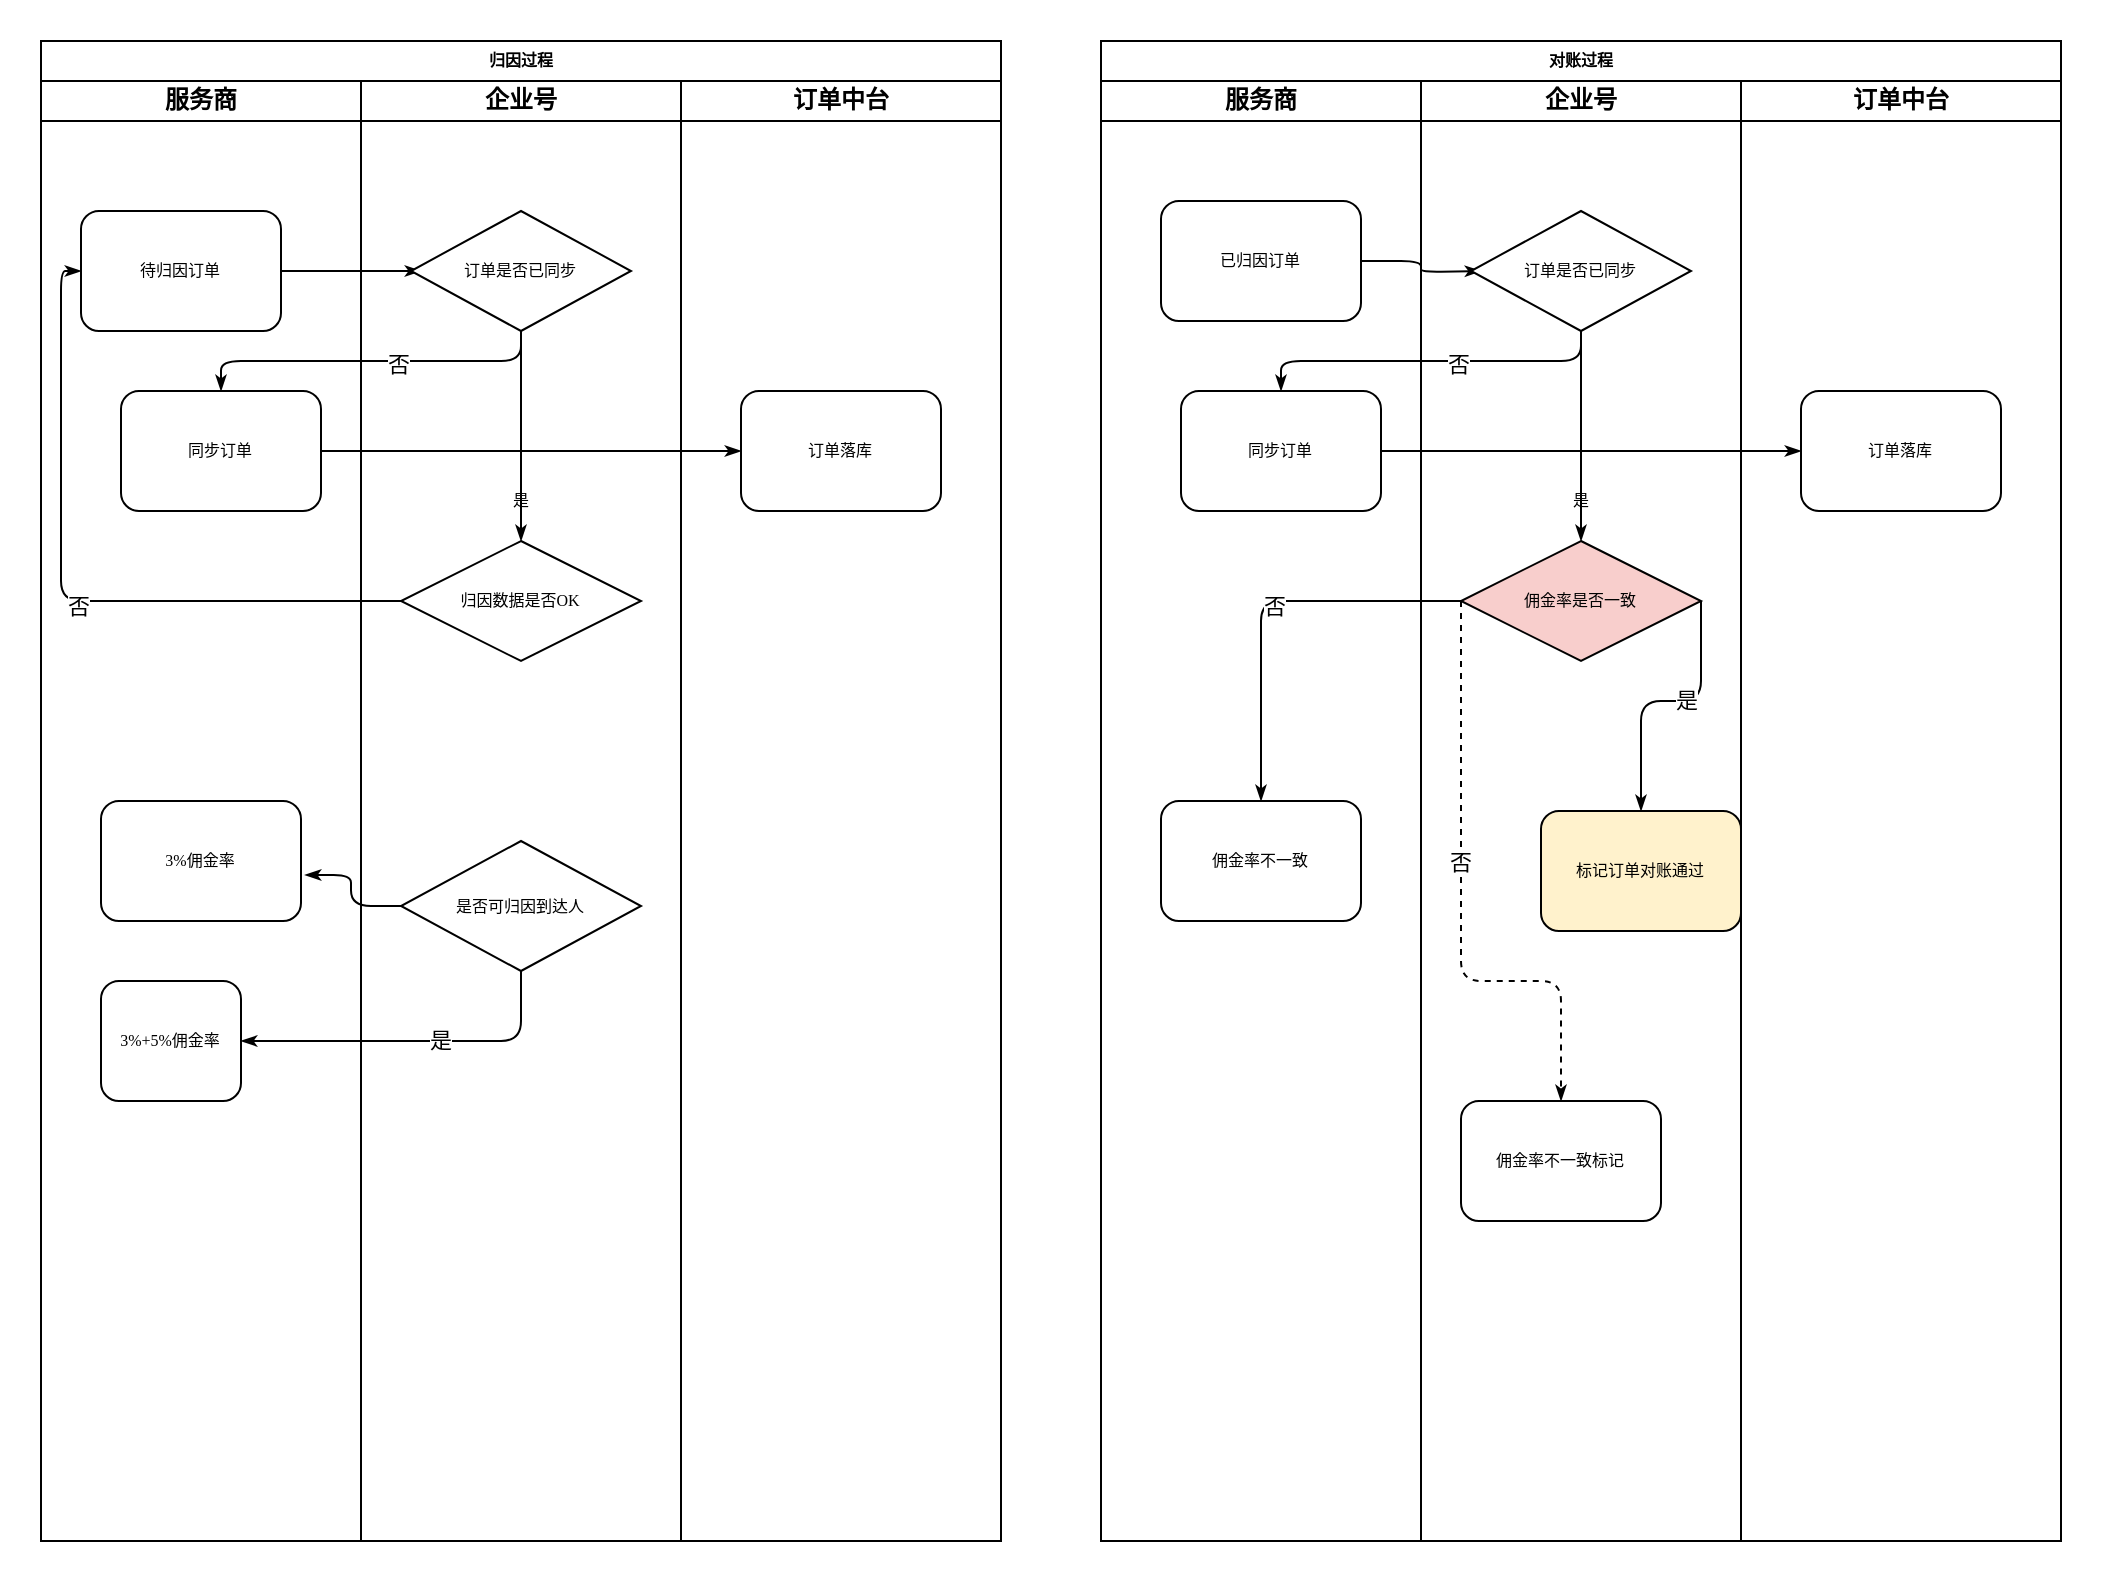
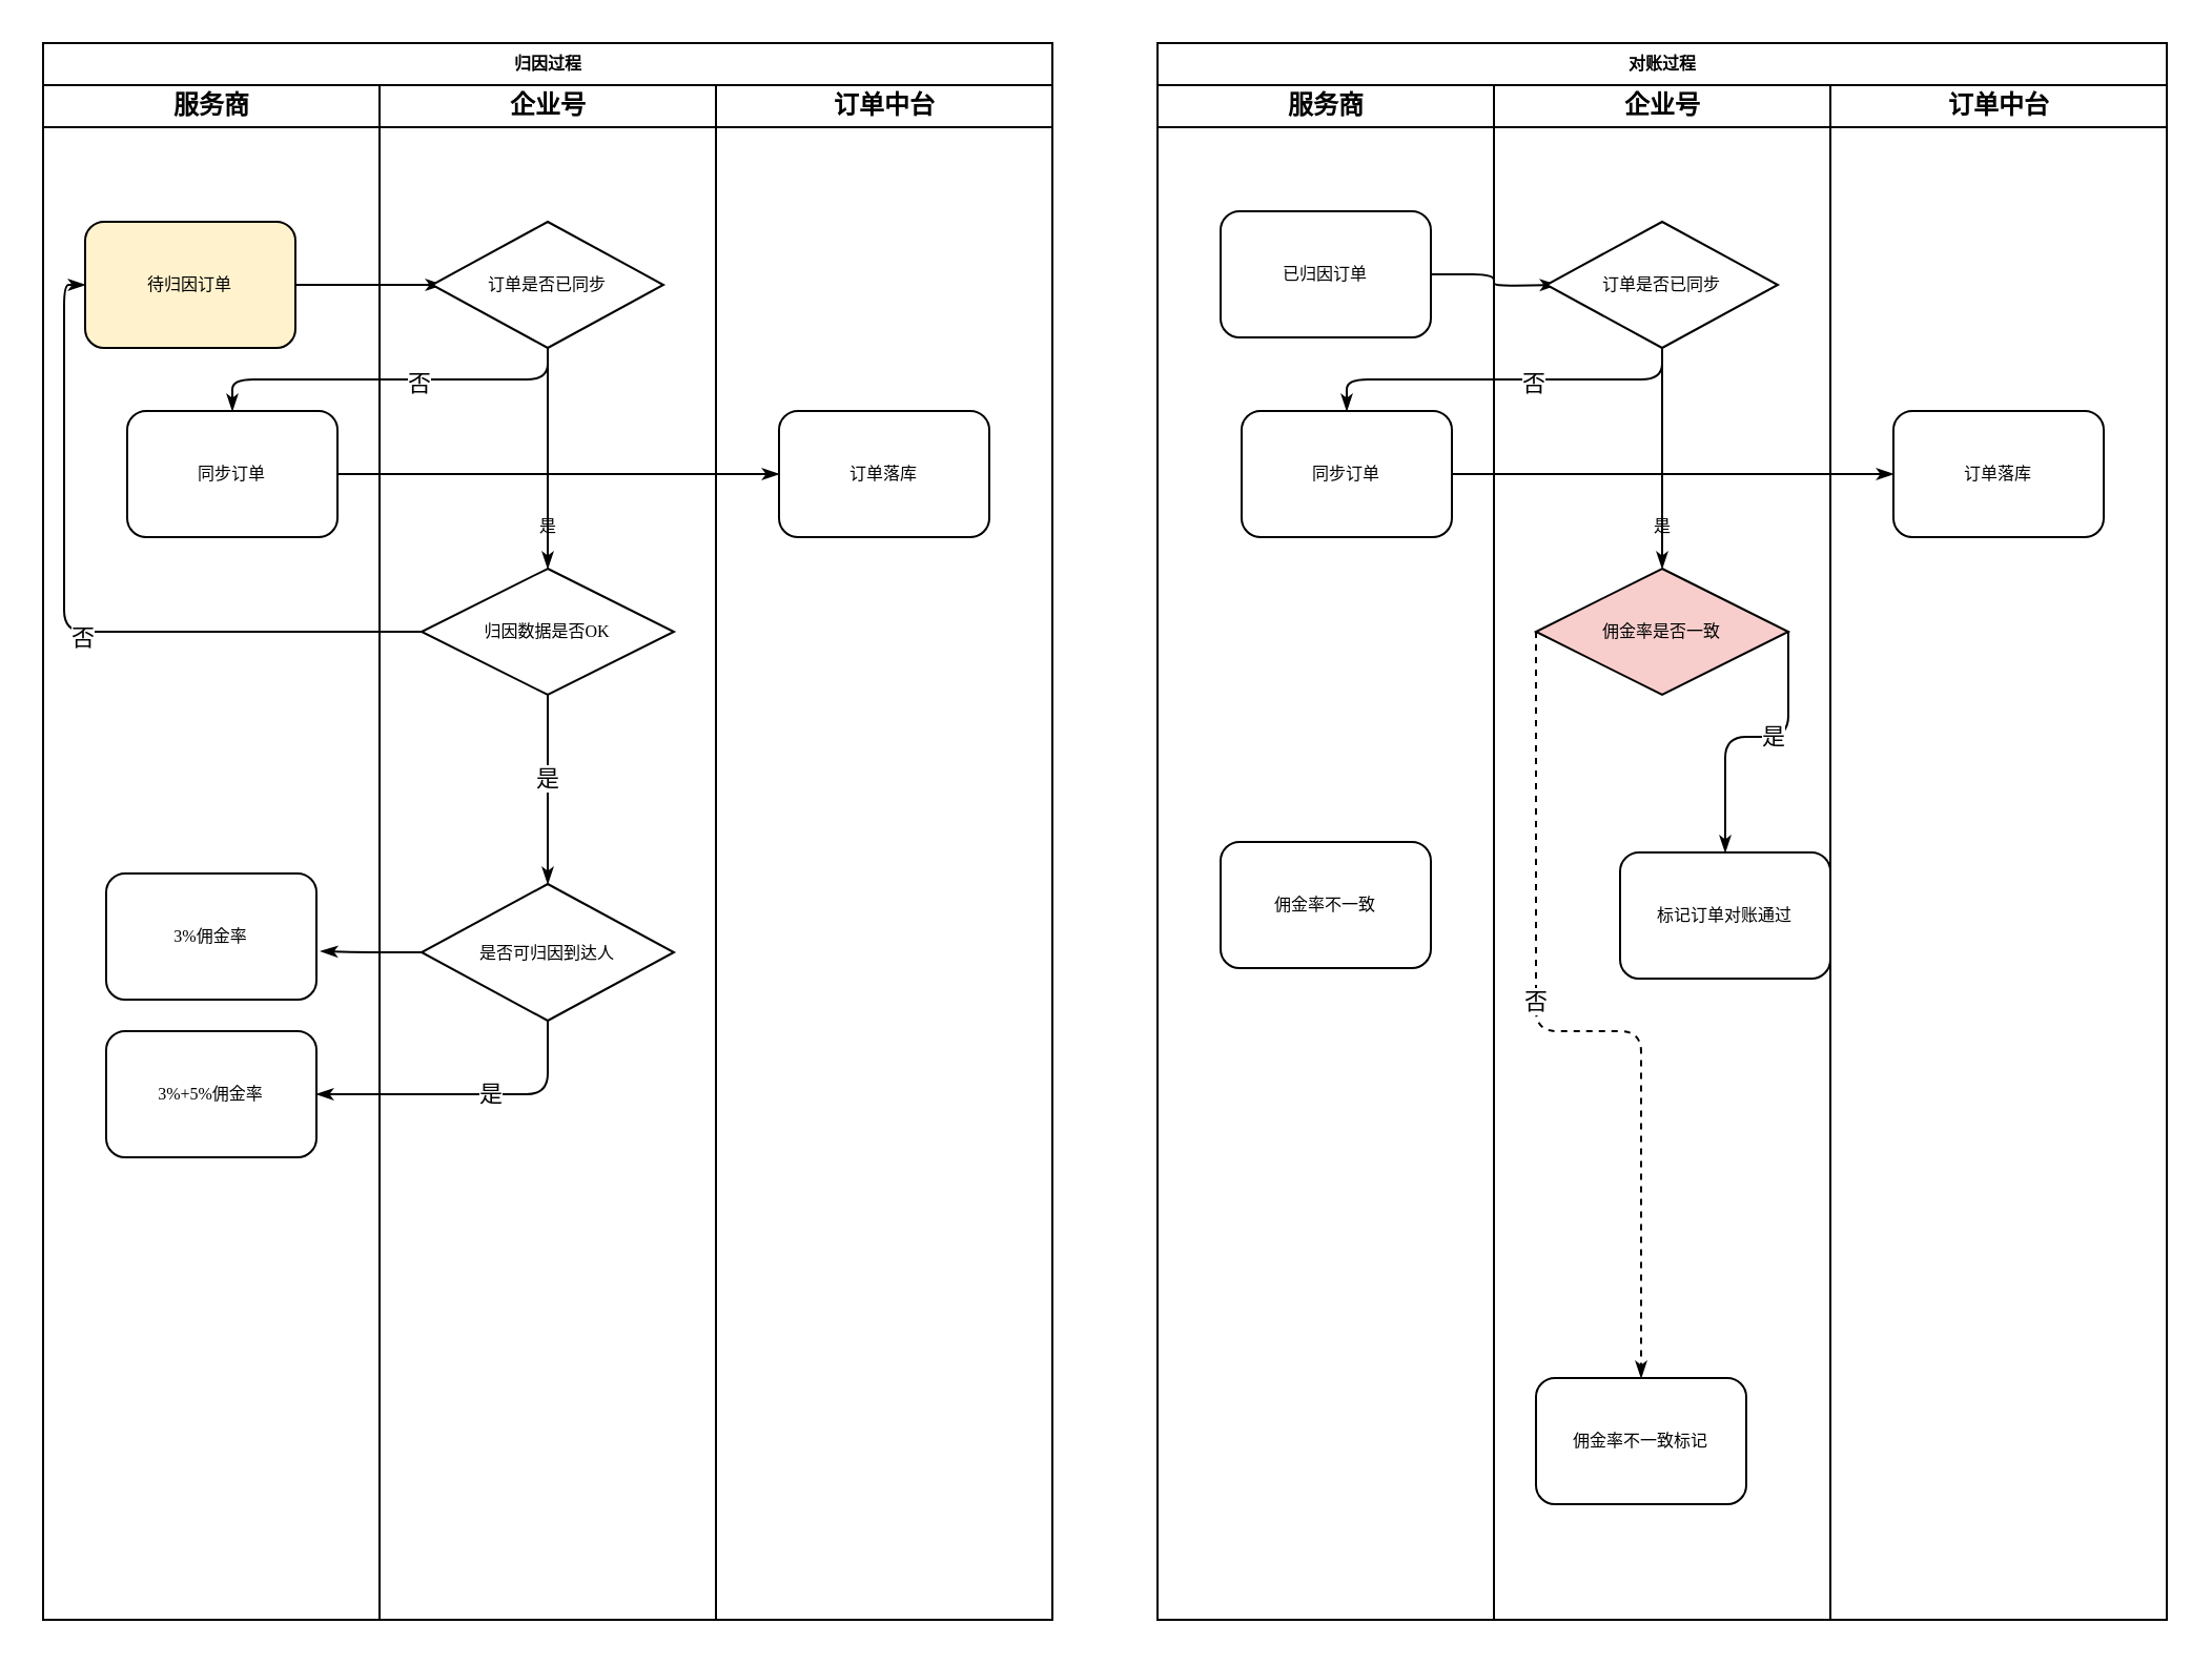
- <mxCell id="4" value="待归因订单" style="rounded=1;whiteSpace=wrap;html=1;shadow=0;labelBackgroundColor=none;strokeWidth=1;fontFamily=Verdana;fontSize=8;align=center;" parent="3" vertex="1"><mxGeometry x="20" y="65" width="100" height="60" as="geometry" /></mxCell>
+ <mxCell id="4" value="待归因订单" style="rounded=1;whiteSpace=wrap;html=1;shadow=0;labelBackgroundColor=none;strokeWidth=1;fontFamily=Verdana;fontSize=8;align=center;fillColor=#fff2cc;" parent="3" vertex="1"><mxGeometry x="20" y="65" width="100" height="60" as="geometry" /></mxCell>
- <mxCell id="35" style="edgeStyle=orthogonalEdgeStyle;rounded=1;html=1;labelBackgroundColor=none;startArrow=none;startFill=0;startSize=5;endArrow=classicThin;endFill=1;endSize=5;jettySize=auto;orthogonalLoop=1;strokeWidth=1;fontFamily=Verdana;fontSize=8;entryX=0.5;entryY=0;entryDx=0;entryDy=0;" edge="1" parent="26" source="39" target="30"><mxGeometry relative="1" as="geometry"><Array as="points"><mxPoint x="80" y="280" /></Array></mxGeometry></mxCell>
- <mxCell id="36" value="否" style="edgeLabel;html=1;align=center;verticalAlign=middle;resizable=0;points=[];" vertex="1" connectable="0" parent="35"><mxGeometry x="-0.058" y="2" relative="1" as="geometry"><mxPoint as="offset" /></mxGeometry></mxCell>
+ <mxCell id="19" style="edgeStyle=orthogonalEdgeStyle;rounded=1;html=1;labelBackgroundColor=none;startArrow=none;startFill=0;startSize=5;endArrow=classicThin;endFill=1;endSize=5;jettySize=auto;orthogonalLoop=1;strokeWidth=1;fontFamily=Verdana;fontSize=8;exitX=0.5;exitY=1;exitDx=0;exitDy=0;entryX=0.5;entryY=0;entryDx=0;entryDy=0;" parent="14" source="16" target="18" edge="1"><mxGeometry relative="1" as="geometry"><mxPoint x="80" y="420" as="targetPoint" /></mxGeometry></mxCell>
+ <mxCell id="20" value="是" style="edgeLabel;html=1;align=center;verticalAlign=middle;resizable=0;points=[];" vertex="1" connectable="0" parent="19"><mxGeometry x="-0.136" y="-1" relative="1" as="geometry"><mxPoint as="offset" /></mxGeometry></mxCell>
- <mxCell id="6" value="3%佣金率" style="rounded=1;whiteSpace=wrap;html=1;shadow=0;labelBackgroundColor=none;strokeWidth=1;fontFamily=Verdana;fontSize=8;align=center;" parent="3" vertex="1"><mxGeometry x="30" y="360" width="100" height="60" as="geometry" /></mxCell>
+ <mxCell id="6" value="3%佣金率" style="rounded=1;whiteSpace=wrap;html=1;shadow=0;labelBackgroundColor=none;strokeWidth=1;fontFamily=Verdana;fontSize=8;align=center;" parent="3" vertex="1"><mxGeometry x="30" y="375" width="100" height="60" as="geometry" /></mxCell>
- <mxCell id="43" value="标记订单对账通过" style="rounded=1;whiteSpace=wrap;html=1;shadow=0;labelBackgroundColor=none;strokeWidth=1;fontFamily=Verdana;fontSize=8;align=center;fillColor=#fff2cc;" vertex="1" parent="37"><mxGeometry x="60" y="365" width="100" height="60" as="geometry" /></mxCell>
+ <mxCell id="43" value="标记订单对账通过" style="rounded=1;whiteSpace=wrap;html=1;shadow=0;labelBackgroundColor=none;strokeWidth=1;fontFamily=Verdana;fontSize=8;align=center;" vertex="1" parent="37"><mxGeometry x="60" y="365" width="100" height="60" as="geometry" /></mxCell>
- <mxCell id="7" value="3%+5%佣金率" style="rounded=1;whiteSpace=wrap;html=1;shadow=0;labelBackgroundColor=none;strokeWidth=1;fontFamily=Verdana;fontSize=8;align=center;" vertex="1" parent="3"><mxGeometry x="30" y="450" width="70" height="60" as="geometry" /></mxCell>
+ <mxCell id="7" value="3%+5%佣金率" style="rounded=1;whiteSpace=wrap;html=1;shadow=0;labelBackgroundColor=none;strokeWidth=1;fontFamily=Verdana;fontSize=8;align=center;" vertex="1" parent="3"><mxGeometry x="30" y="450" width="100" height="60" as="geometry" /></mxCell>
- <mxCell id="44" value="佣金率不一致标记" style="rounded=1;whiteSpace=wrap;html=1;shadow=0;labelBackgroundColor=none;strokeWidth=1;fontFamily=Verdana;fontSize=8;align=center;" vertex="1" parent="37"><mxGeometry x="20" y="510" width="100" height="60" as="geometry" /></mxCell>
+ <mxCell id="44" value="佣金率不一致标记" style="rounded=1;whiteSpace=wrap;html=1;shadow=0;labelBackgroundColor=none;strokeWidth=1;fontFamily=Verdana;fontSize=8;align=center;" vertex="1" parent="37"><mxGeometry x="20" y="615" width="100" height="60" as="geometry" /></mxCell>
